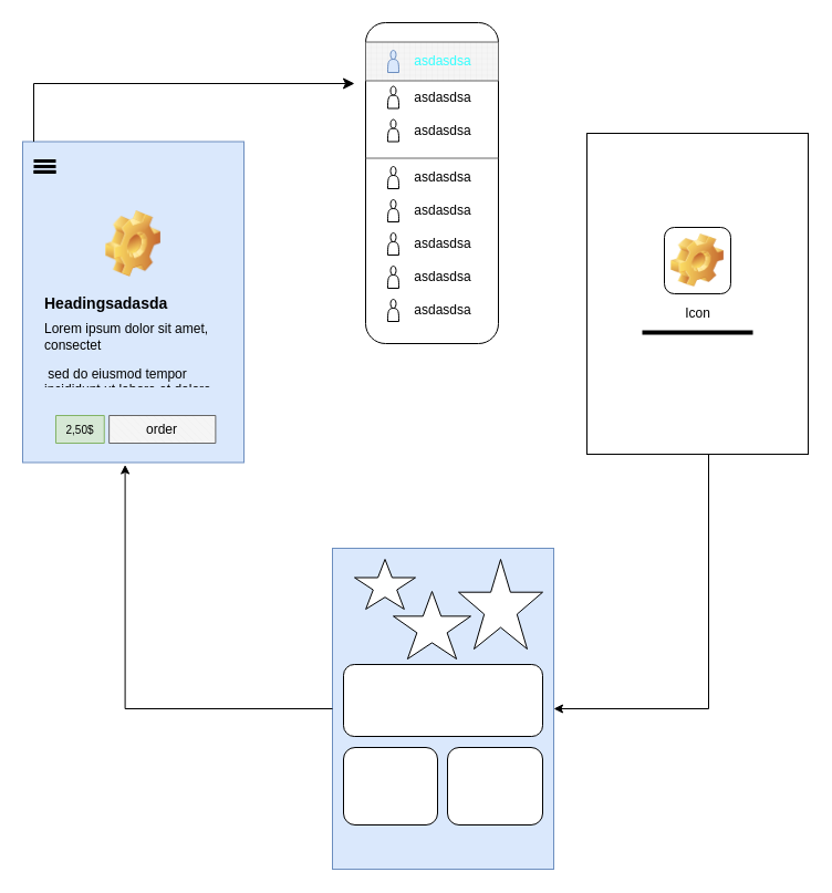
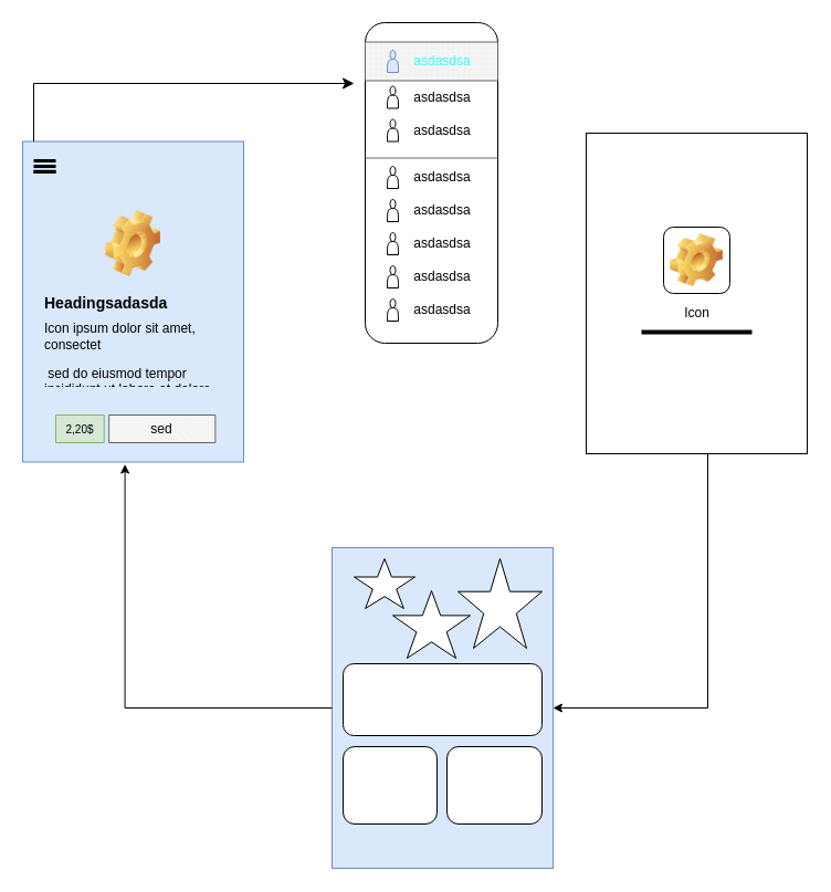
- <mxCell id="32" value="&lt;h1 style=&quot;line-height: 0%;&quot;&gt;&lt;font style=&quot;font-size: 14px;&quot;&gt;Headingsadasda&lt;/font&gt;&lt;/h1&gt;&lt;p&gt;Lorem ipsum dolor sit amet, consectet&lt;/p&gt;&lt;p&gt;&amp;nbsp;sed do eiusmod tempor incididunt ut labore et dolore&amp;nbsp;&lt;/p&gt;" style="text;html=1;strokeColor=none;fillColor=none;spacing=5;spacingTop=-20;whiteSpace=wrap;overflow=hidden;rounded=0;" vertex="1" parent="1"><mxGeometry x="35" y="265" width="170" height="85" as="geometry" /></mxCell>
+ <mxCell id="32" value="&lt;h1 style=&quot;line-height: 0%;&quot;&gt;&lt;font style=&quot;font-size: 14px;&quot;&gt;Headingsadasda&lt;/font&gt;&lt;/h1&gt;&lt;p&gt;Icon ipsum dolor sit amet, consectet&lt;/p&gt;&lt;p&gt;&amp;nbsp;sed do eiusmod tempor incididunt ut labore et dolore&amp;nbsp;&lt;/p&gt;" style="text;html=1;strokeColor=none;fillColor=none;spacing=5;spacingTop=-20;whiteSpace=wrap;overflow=hidden;rounded=0;" vertex="1" parent="1"><mxGeometry x="35" y="265" width="170" height="85" as="geometry" /></mxCell>
- <mxCell id="13" value="&lt;font style=&quot;font-size: 10px;&quot;&gt;2,50$&lt;/font&gt;" style="text;html=1;strokeColor=none;fillColor=none;align=center;verticalAlign=middle;whiteSpace=wrap;rounded=0;" vertex="1" parent="1"><mxGeometry x="33.75" y="372.5" width="76.25" height="30" as="geometry" /></mxCell>
+ <mxCell id="13" value="&lt;font style=&quot;font-size: 10px;&quot;&gt;2,20$&lt;/font&gt;" style="text;html=1;strokeColor=none;fillColor=none;align=center;verticalAlign=middle;whiteSpace=wrap;rounded=0;" vertex="1" parent="1"><mxGeometry x="33.75" y="372.5" width="76.25" height="30" as="geometry" /></mxCell>
- <mxCell id="14" value="order" style="text;html=1;strokeColor=none;fillColor=none;align=center;verticalAlign=middle;whiteSpace=wrap;rounded=0;" vertex="1" parent="1"><mxGeometry x="116.25" y="372.5" width="60" height="30" as="geometry" /></mxCell>
+ <mxCell id="14" value="sed" style="text;html=1;strokeColor=none;fillColor=none;align=center;verticalAlign=middle;whiteSpace=wrap;rounded=0;" vertex="1" parent="1"><mxGeometry x="116.25" y="372.5" width="60" height="30" as="geometry" /></mxCell>
